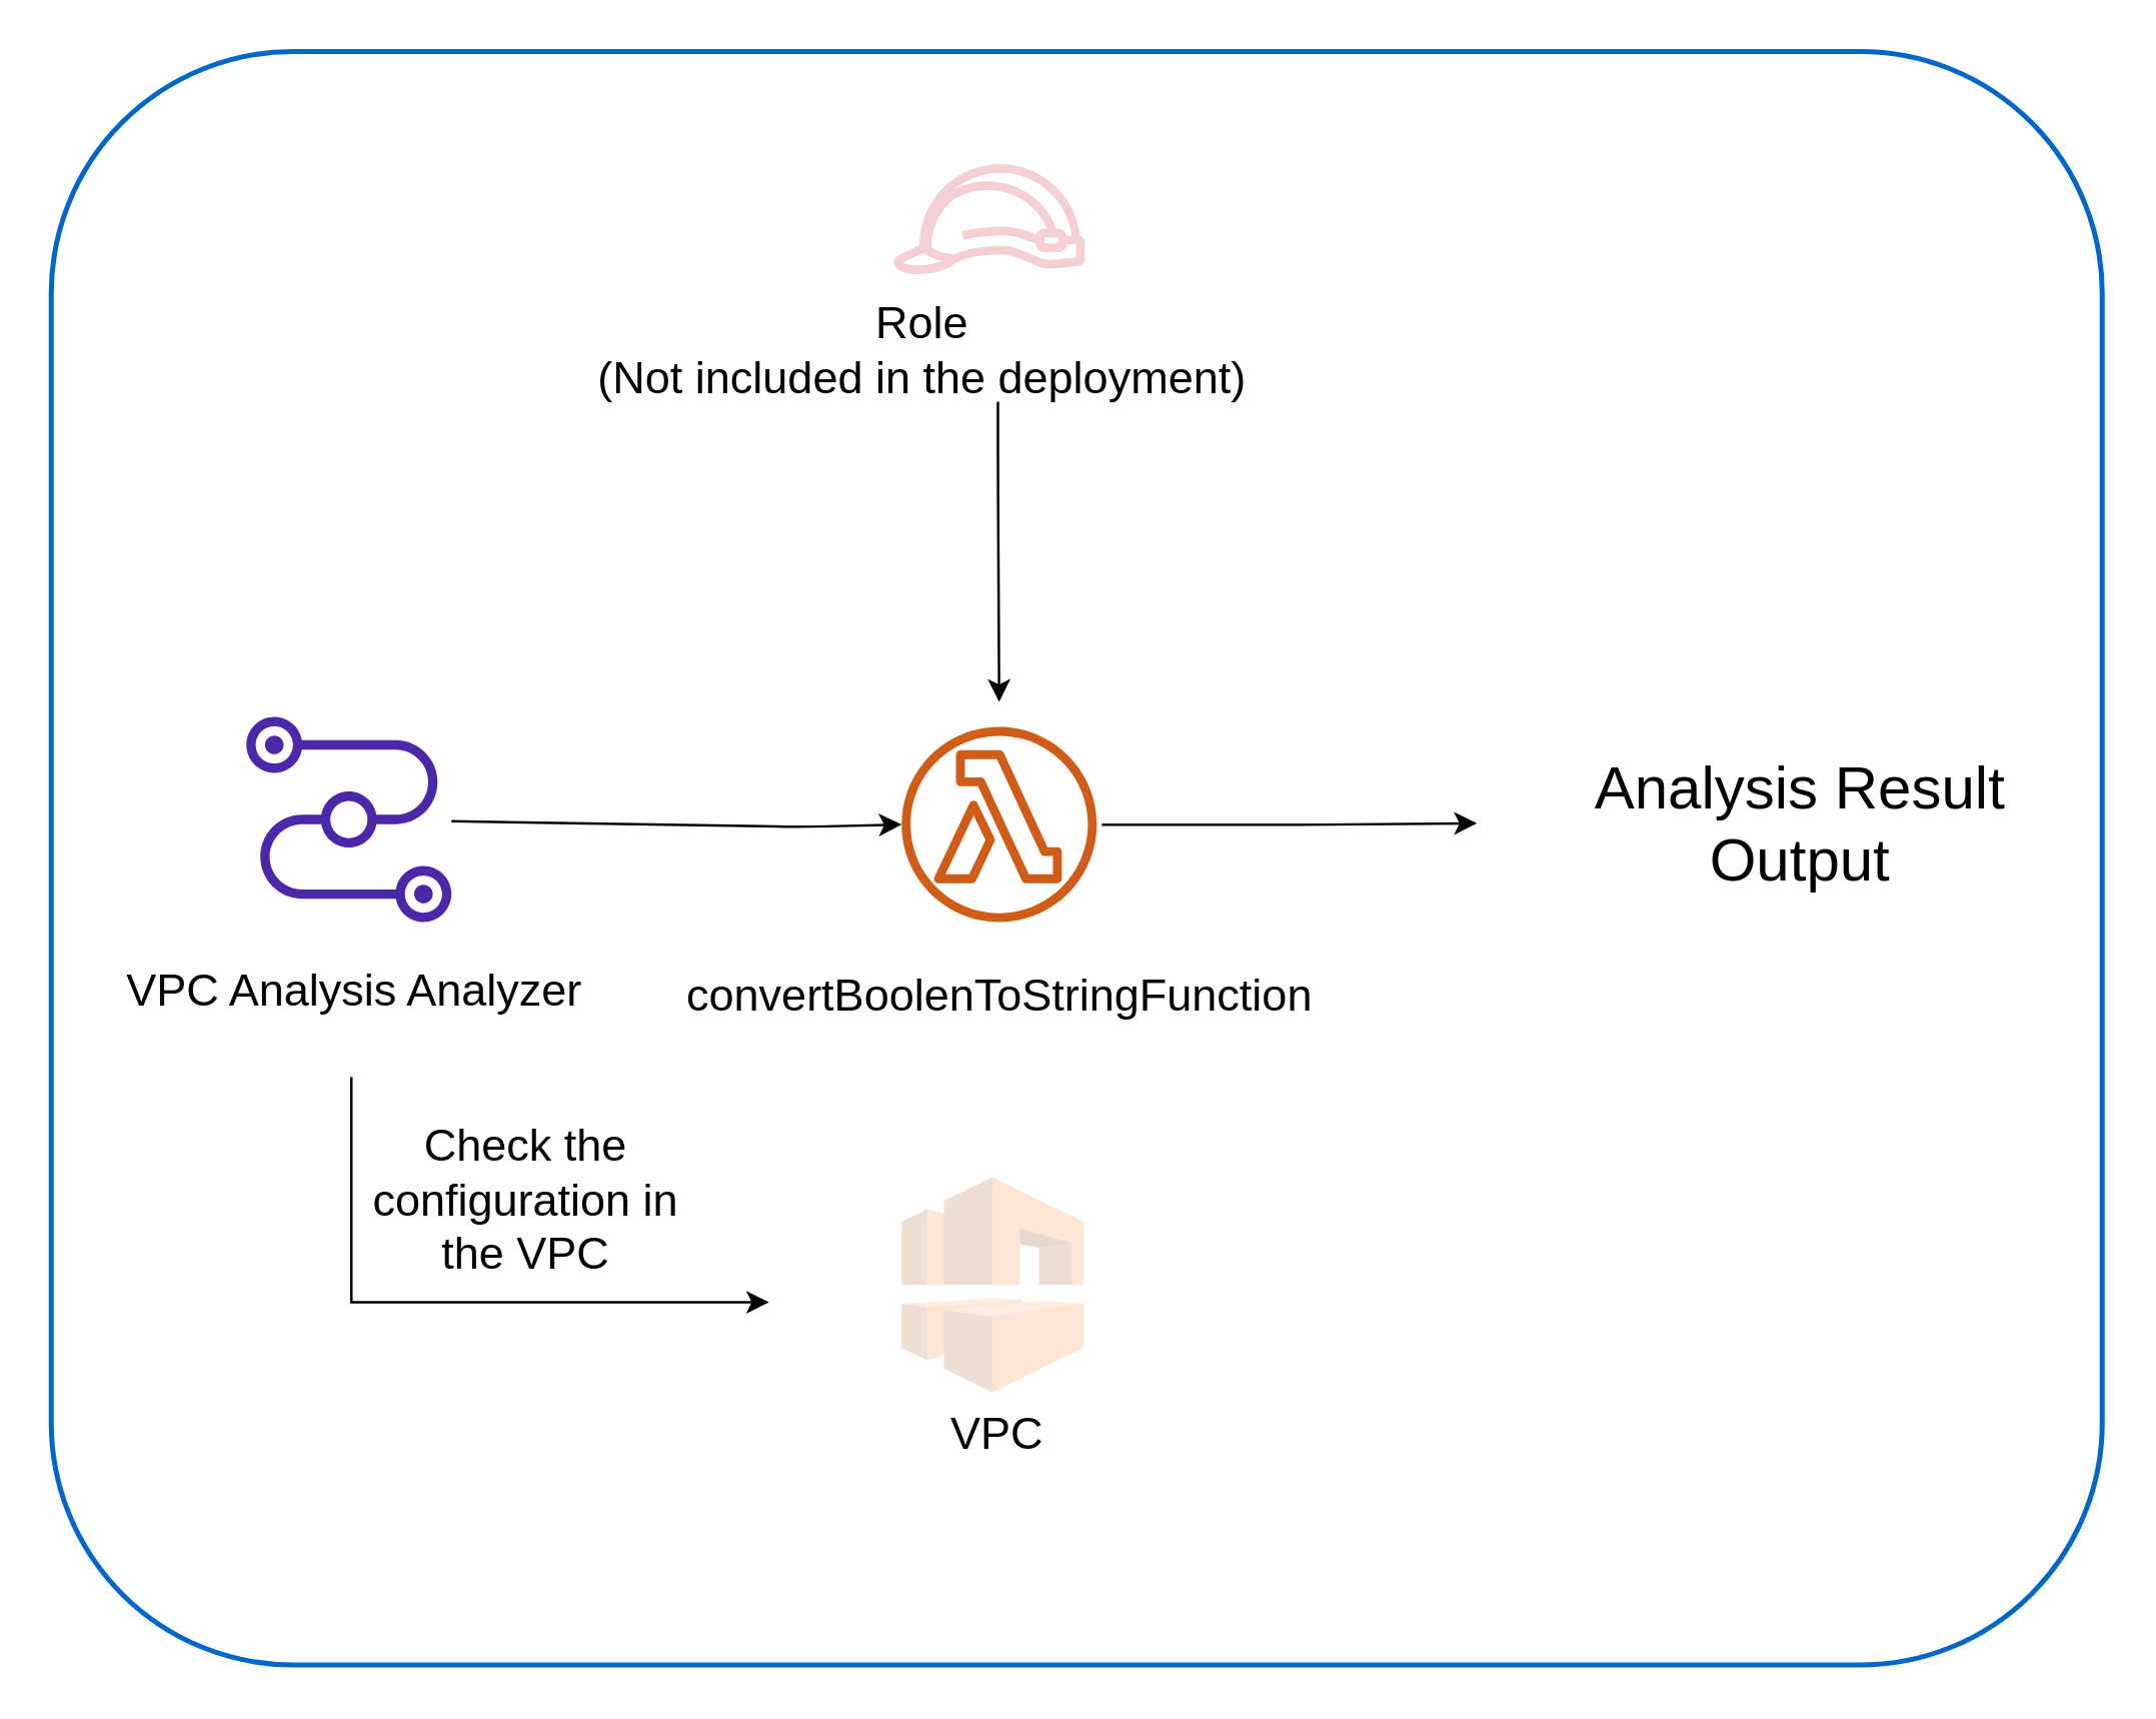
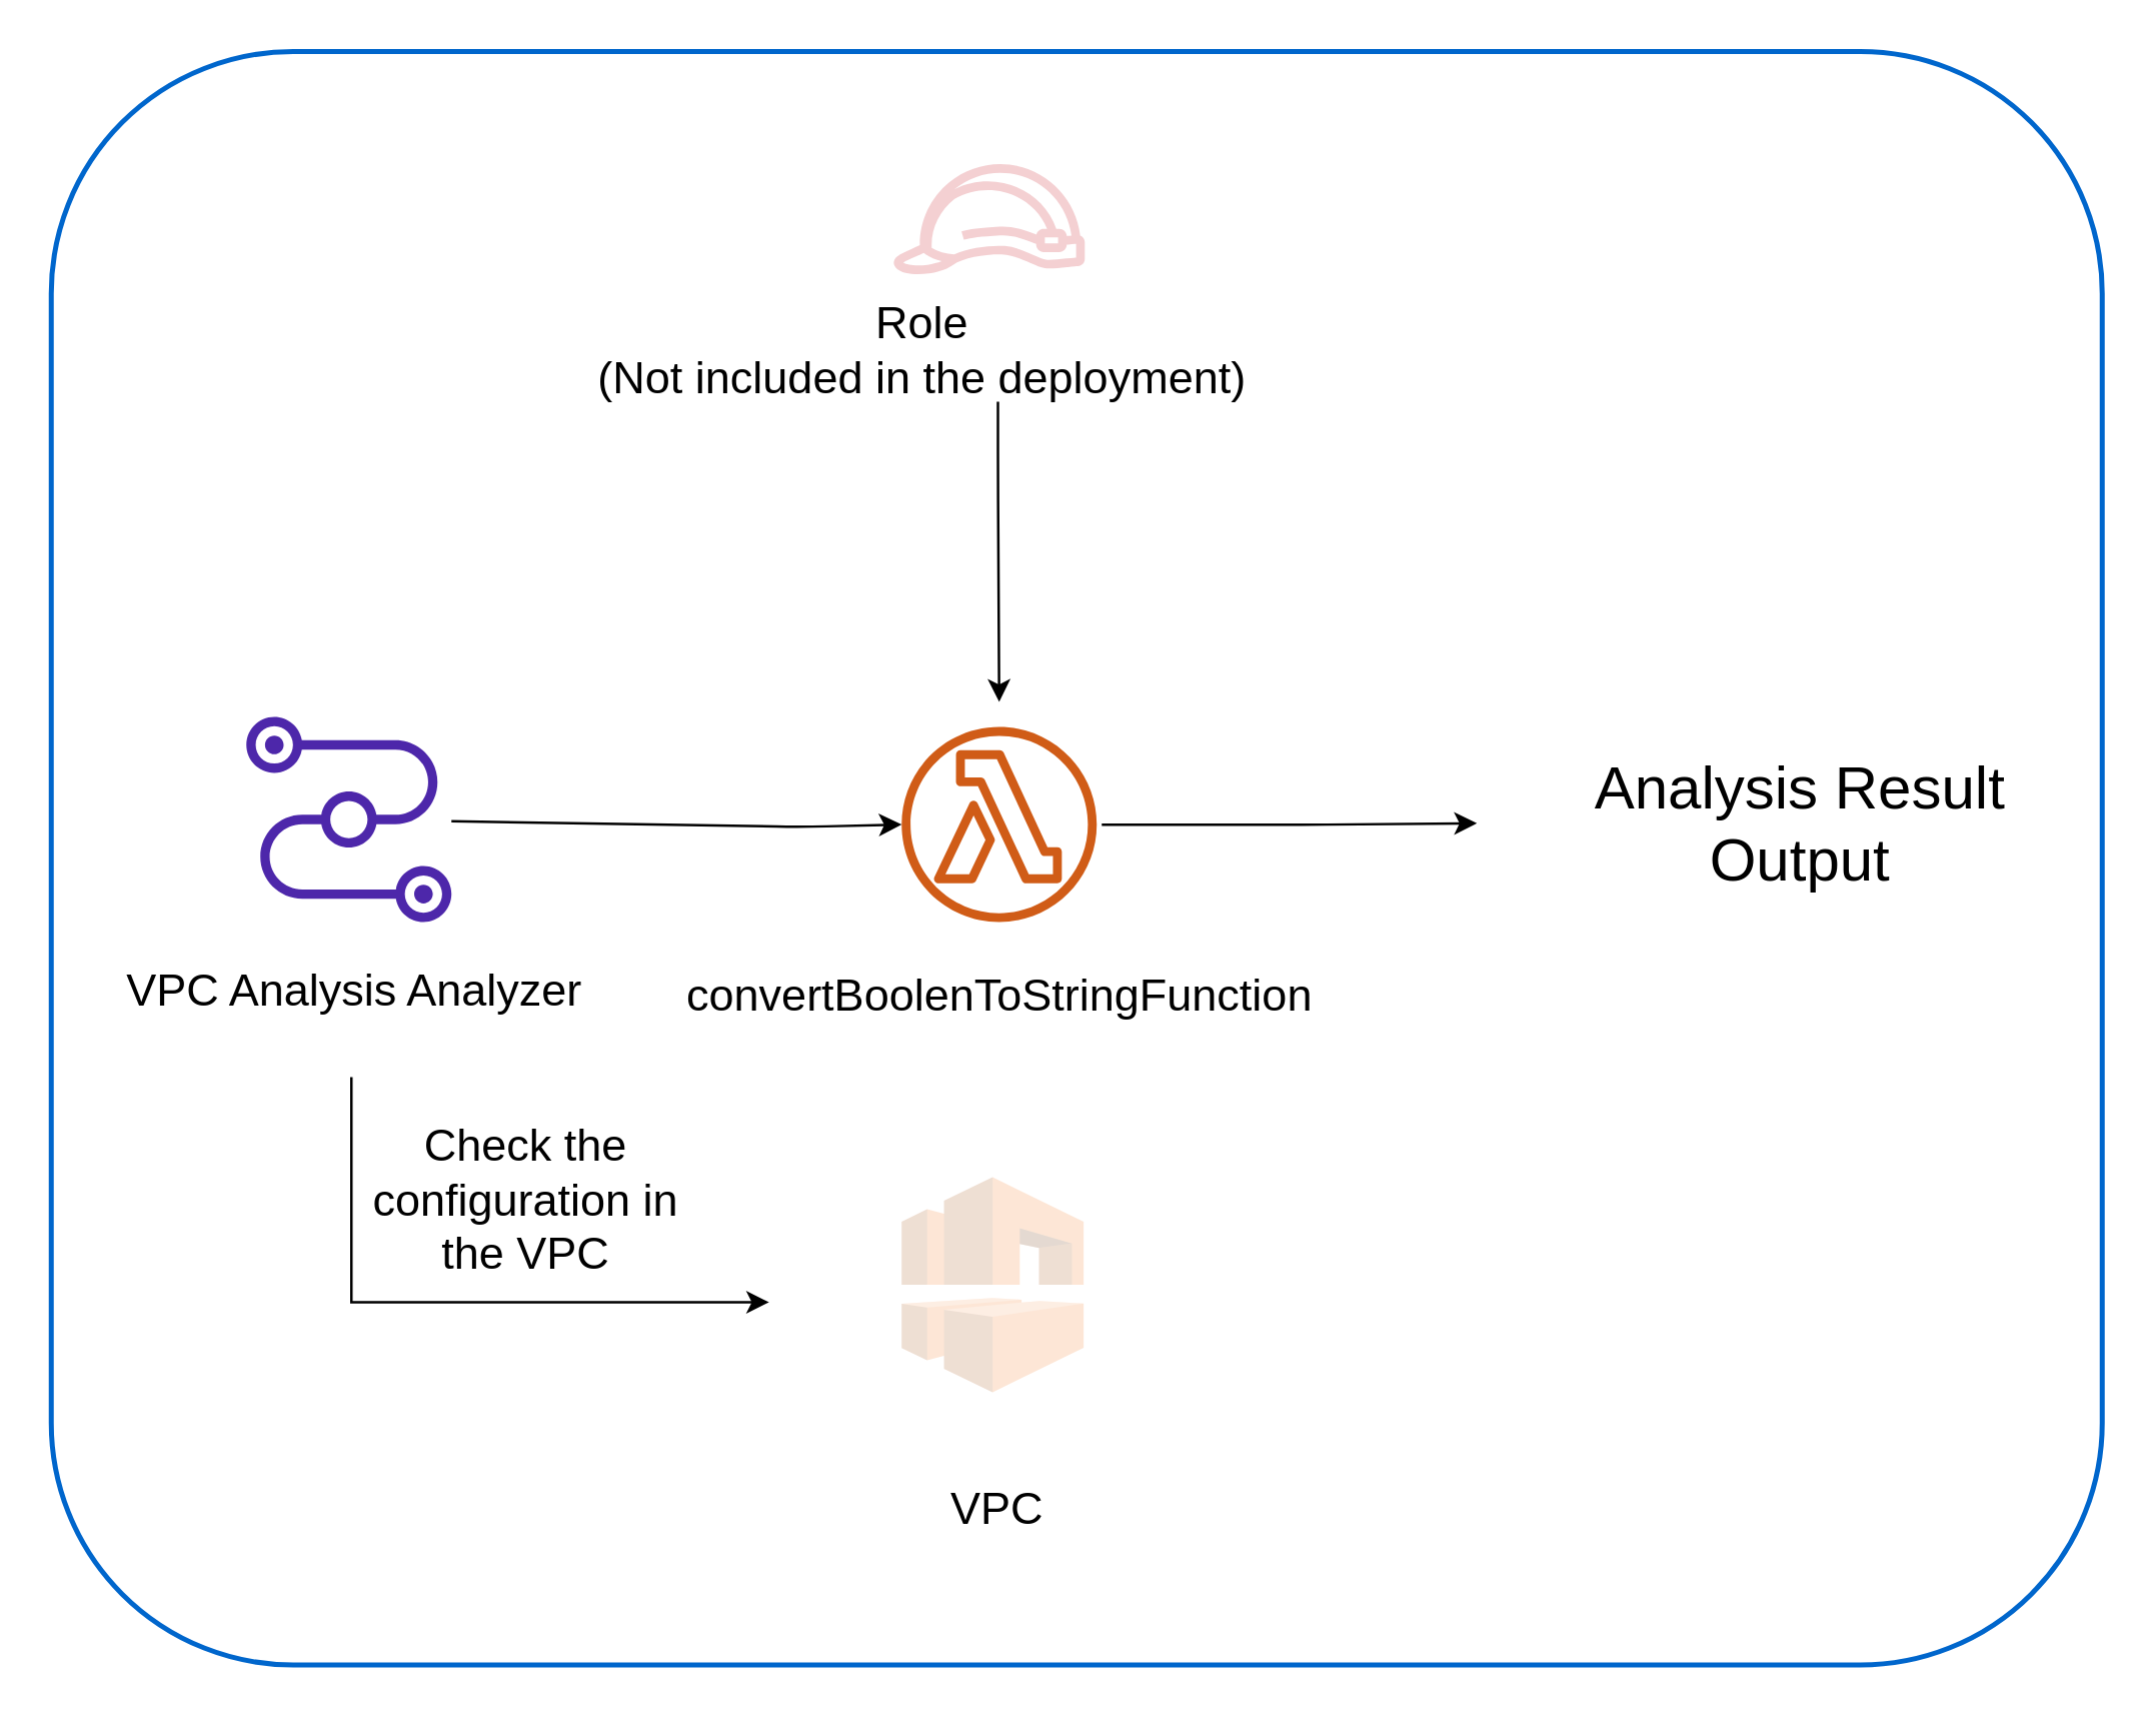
- <mxCell id="15" value="&lt;span style=&quot;font-size: 18px&quot;&gt;VPC&lt;/span&gt;" style="text;html=1;strokeColor=none;fillColor=none;align=center;verticalAlign=middle;whiteSpace=wrap;rounded=0;" parent="1" vertex="1"><mxGeometry x="295.75" y="563" width="204.5" height="20" as="geometry" /></mxCell>
+ <mxCell id="15" value="&lt;span style=&quot;font-size: 18px&quot;&gt;VPC&lt;/span&gt;" style="text;html=1;strokeColor=none;fillColor=none;align=center;verticalAlign=middle;whiteSpace=wrap;rounded=0;" parent="1" vertex="1"><mxGeometry x="295.75" y="593" width="204.5" height="20" as="geometry" /></mxCell>
